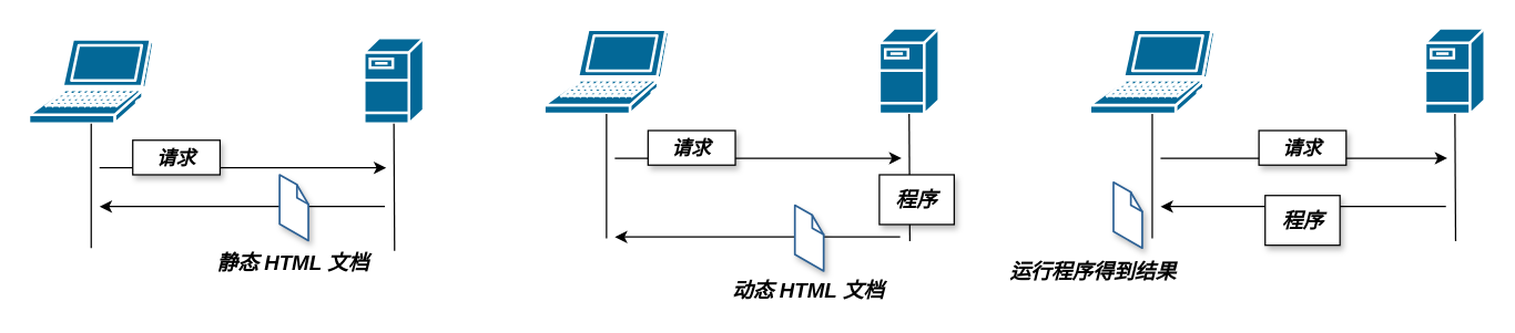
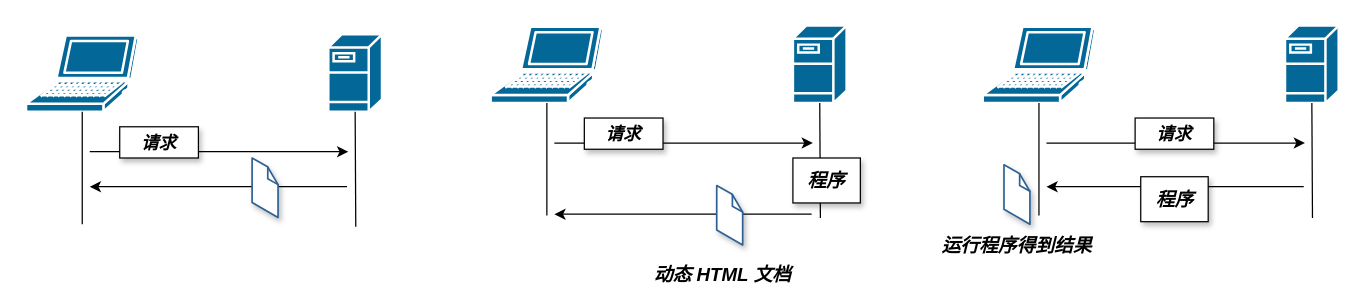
- <mxCell id="8" value="&lt;font style=&quot;font-size: 15px&quot;&gt;&lt;i&gt;&lt;b&gt;静态 HTML 文档&lt;/b&gt;&lt;/i&gt;&lt;/font&gt;" style="text;html=1;strokeColor=none;fillColor=none;align=center;verticalAlign=middle;whiteSpace=wrap;rounded=0;" vertex="1" parent="1"><mxGeometry x="151.27" y="179" width="120.23" height="20" as="geometry" /></mxCell>
- <mxCell id="27" value="&lt;span style=&quot;font-size: 15px&quot;&gt;&lt;b&gt;&lt;i&gt;运行程序得到结果&lt;/i&gt;&lt;/b&gt;&lt;/span&gt;" style="text;html=1;strokeColor=none;fillColor=none;align=center;verticalAlign=middle;whiteSpace=wrap;rounded=0;" vertex="1" parent="1"><mxGeometry x="720.89" y="186" width="135" height="20" as="geometry" /></mxCell>
+ <mxCell id="27" value="&lt;span style=&quot;font-size: 15px&quot;&gt;&lt;b&gt;&lt;i&gt;运行程序得到结果&lt;/i&gt;&lt;/b&gt;&lt;/span&gt;" style="text;html=1;strokeColor=none;fillColor=none;align=center;verticalAlign=middle;whiteSpace=wrap;rounded=0;" vertex="1" parent="1"><mxGeometry x="745.89" y="186" width="135" height="20" as="geometry" /></mxCell>
- <mxCell id="17" value="&lt;font style=&quot;font-size: 15px&quot;&gt;&lt;i&gt;&lt;b&gt;动态 HTML 文档&lt;/b&gt;&lt;/i&gt;&lt;/font&gt;" style="text;html=1;strokeColor=none;fillColor=none;align=center;verticalAlign=middle;whiteSpace=wrap;rounded=0;" vertex="1" parent="1"><mxGeometry x="523.27" y="199" width="120.23" height="20" as="geometry" /></mxCell>
+ <mxCell id="17" value="&lt;font style=&quot;font-size: 15px&quot;&gt;&lt;i&gt;&lt;b&gt;动态 HTML 文档&lt;/b&gt;&lt;/i&gt;&lt;/font&gt;" style="text;html=1;strokeColor=none;fillColor=none;align=center;verticalAlign=middle;whiteSpace=wrap;rounded=0;" vertex="1" parent="1"><mxGeometry x="518.27" y="209" width="120.23" height="20" as="geometry" /></mxCell>
